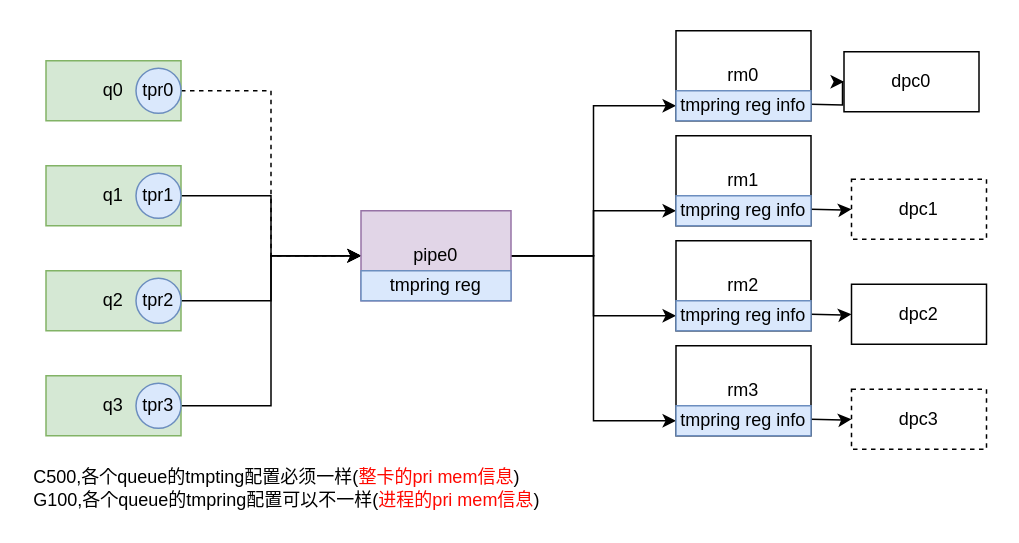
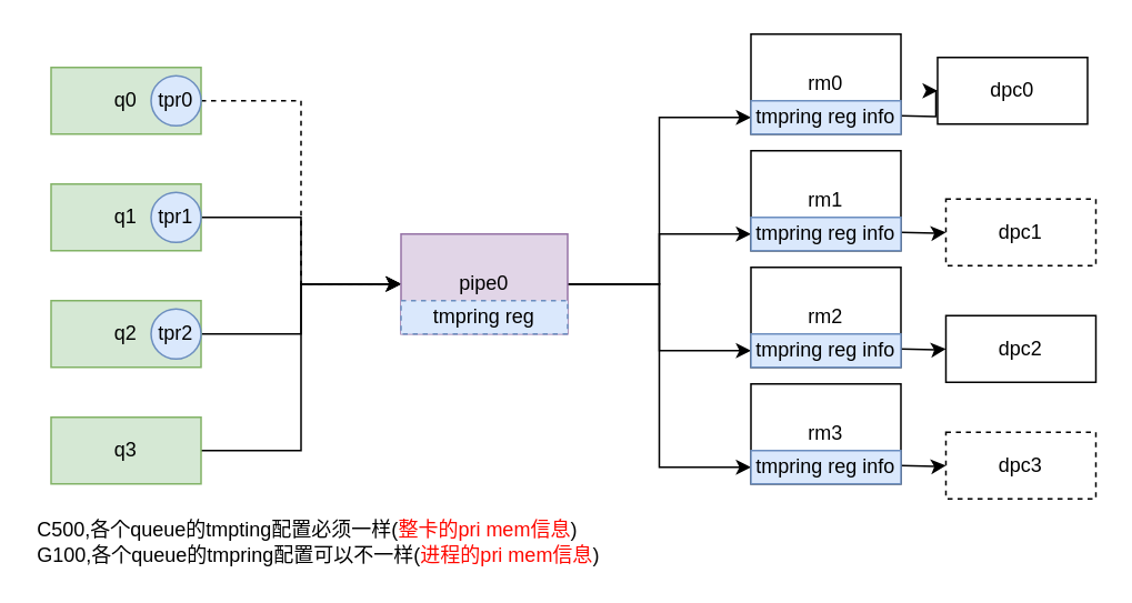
- <mxCell id="32" value="tmpring reg" style="rounded=0;whiteSpace=wrap;html=1;fillColor=#dae8fc;strokeColor=#6c8ebf;" vertex="1" parent="1"><mxGeometry x="240" y="180" width="100" height="20" as="geometry" /></mxCell>
+ <mxCell id="32" value="tmpring reg" style="rounded=0;whiteSpace=wrap;html=1;fillColor=#dae8fc;strokeColor=#6c8ebf;dashed=1;" vertex="1" parent="1"><mxGeometry x="240" y="180" width="100" height="20" as="geometry" /></mxCell>
- <mxCell id="30" value="tpr3" style="ellipse;whiteSpace=wrap;html=1;aspect=fixed;fillColor=#dae8fc;strokeColor=#6c8ebf;" vertex="1" parent="1"><mxGeometry x="90" y="255" width="30" height="30" as="geometry" /></mxCell>
